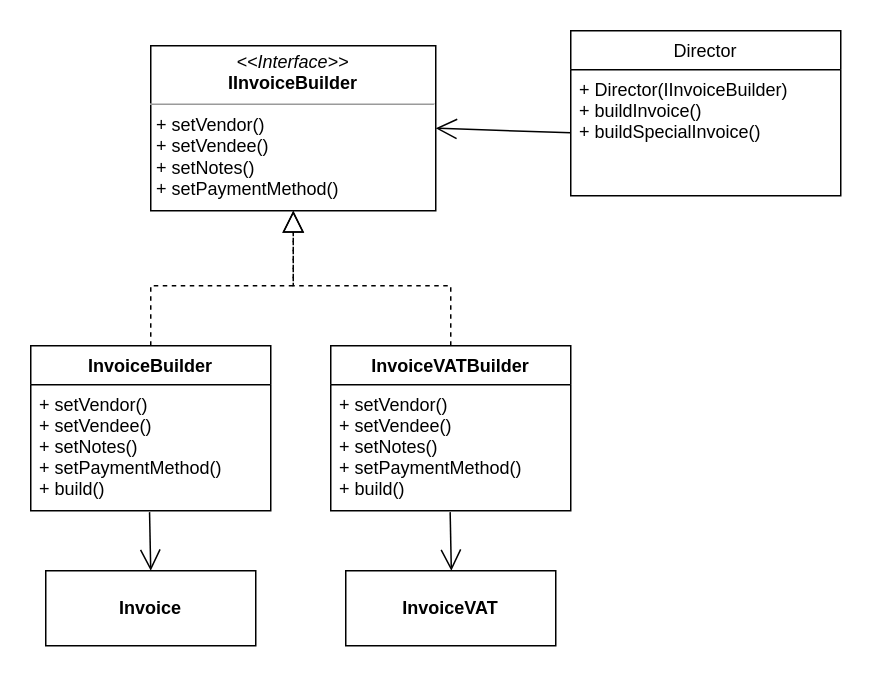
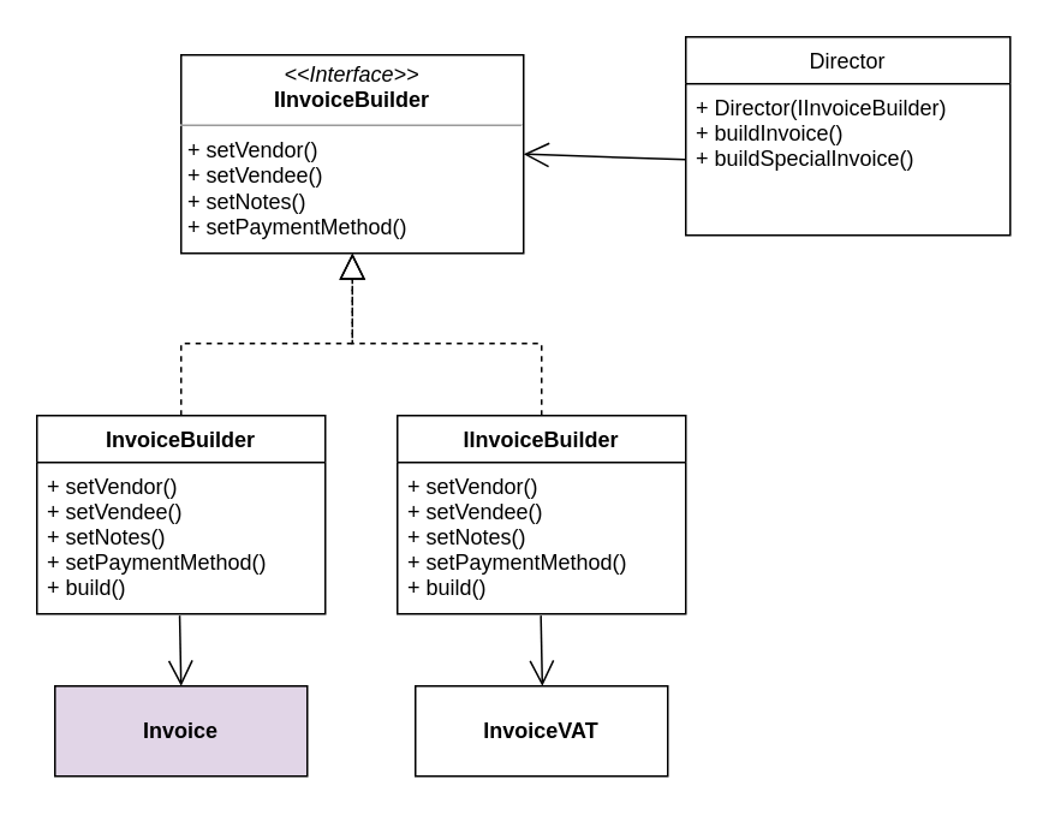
- <mxCell id="6" value="InvoiceVATBuilder" style="swimlane;fontStyle=1;align=center;verticalAlign=top;childLayout=stackLayout;horizontal=1;startSize=26;horizontalStack=0;resizeParent=1;resizeParentMax=0;resizeLast=0;collapsible=1;marginBottom=0;" vertex="1" parent="1"><mxGeometry x="220" y="230" width="160" height="110" as="geometry" /></mxCell>
+ <mxCell id="6" value="IInvoiceBuilder" style="swimlane;fontStyle=1;align=center;verticalAlign=top;childLayout=stackLayout;horizontal=1;startSize=26;horizontalStack=0;resizeParent=1;resizeParentMax=0;resizeLast=0;collapsible=1;marginBottom=0;" vertex="1" parent="1"><mxGeometry x="220" y="230" width="160" height="110" as="geometry" /></mxCell>
- <mxCell id="9" value="&lt;p style=&quot;margin:0px;margin-top:4px;text-align:center;&quot;&gt;&lt;br&gt;&lt;b&gt;Invoice&lt;/b&gt;&lt;/p&gt;" style="verticalAlign=top;align=left;overflow=fill;fontSize=12;fontFamily=Helvetica;html=1;" vertex="1" parent="1"><mxGeometry x="30" y="380" width="140" height="50" as="geometry" /></mxCell>
+ <mxCell id="9" value="&lt;p style=&quot;margin:0px;margin-top:4px;text-align:center;&quot;&gt;&lt;br&gt;&lt;b&gt;Invoice&lt;/b&gt;&lt;/p&gt;" style="verticalAlign=top;align=left;overflow=fill;fontSize=12;fontFamily=Helvetica;html=1;fillColor=#e1d5e7;" vertex="1" parent="1"><mxGeometry x="30" y="380" width="140" height="50" as="geometry" /></mxCell>
